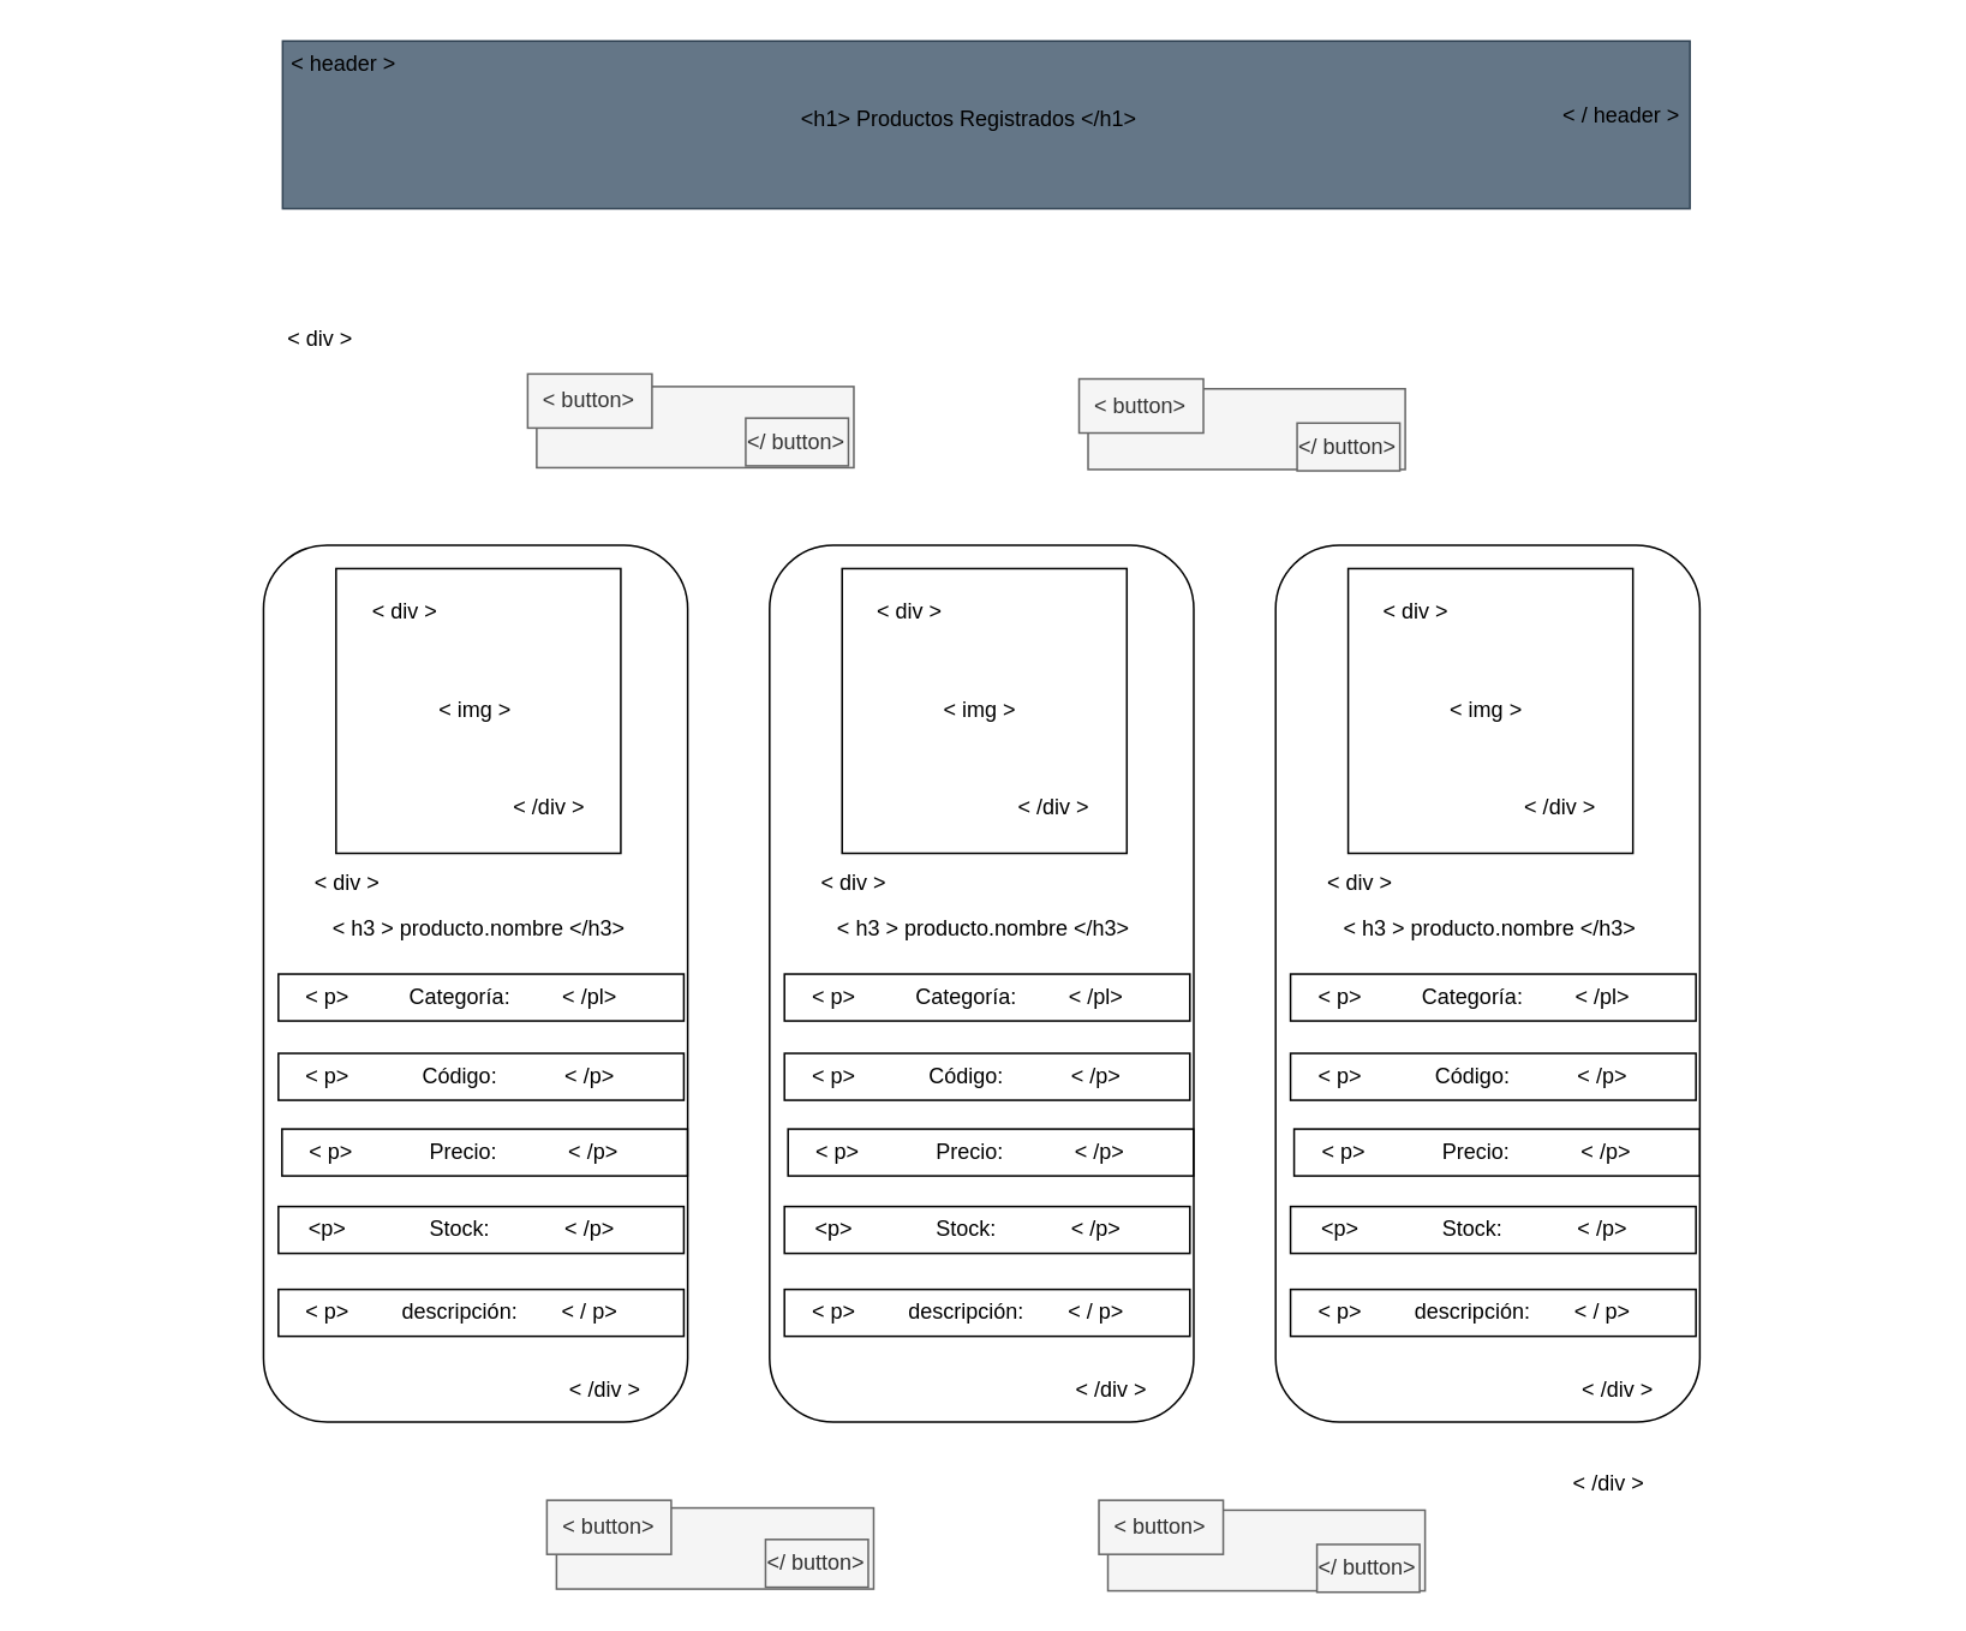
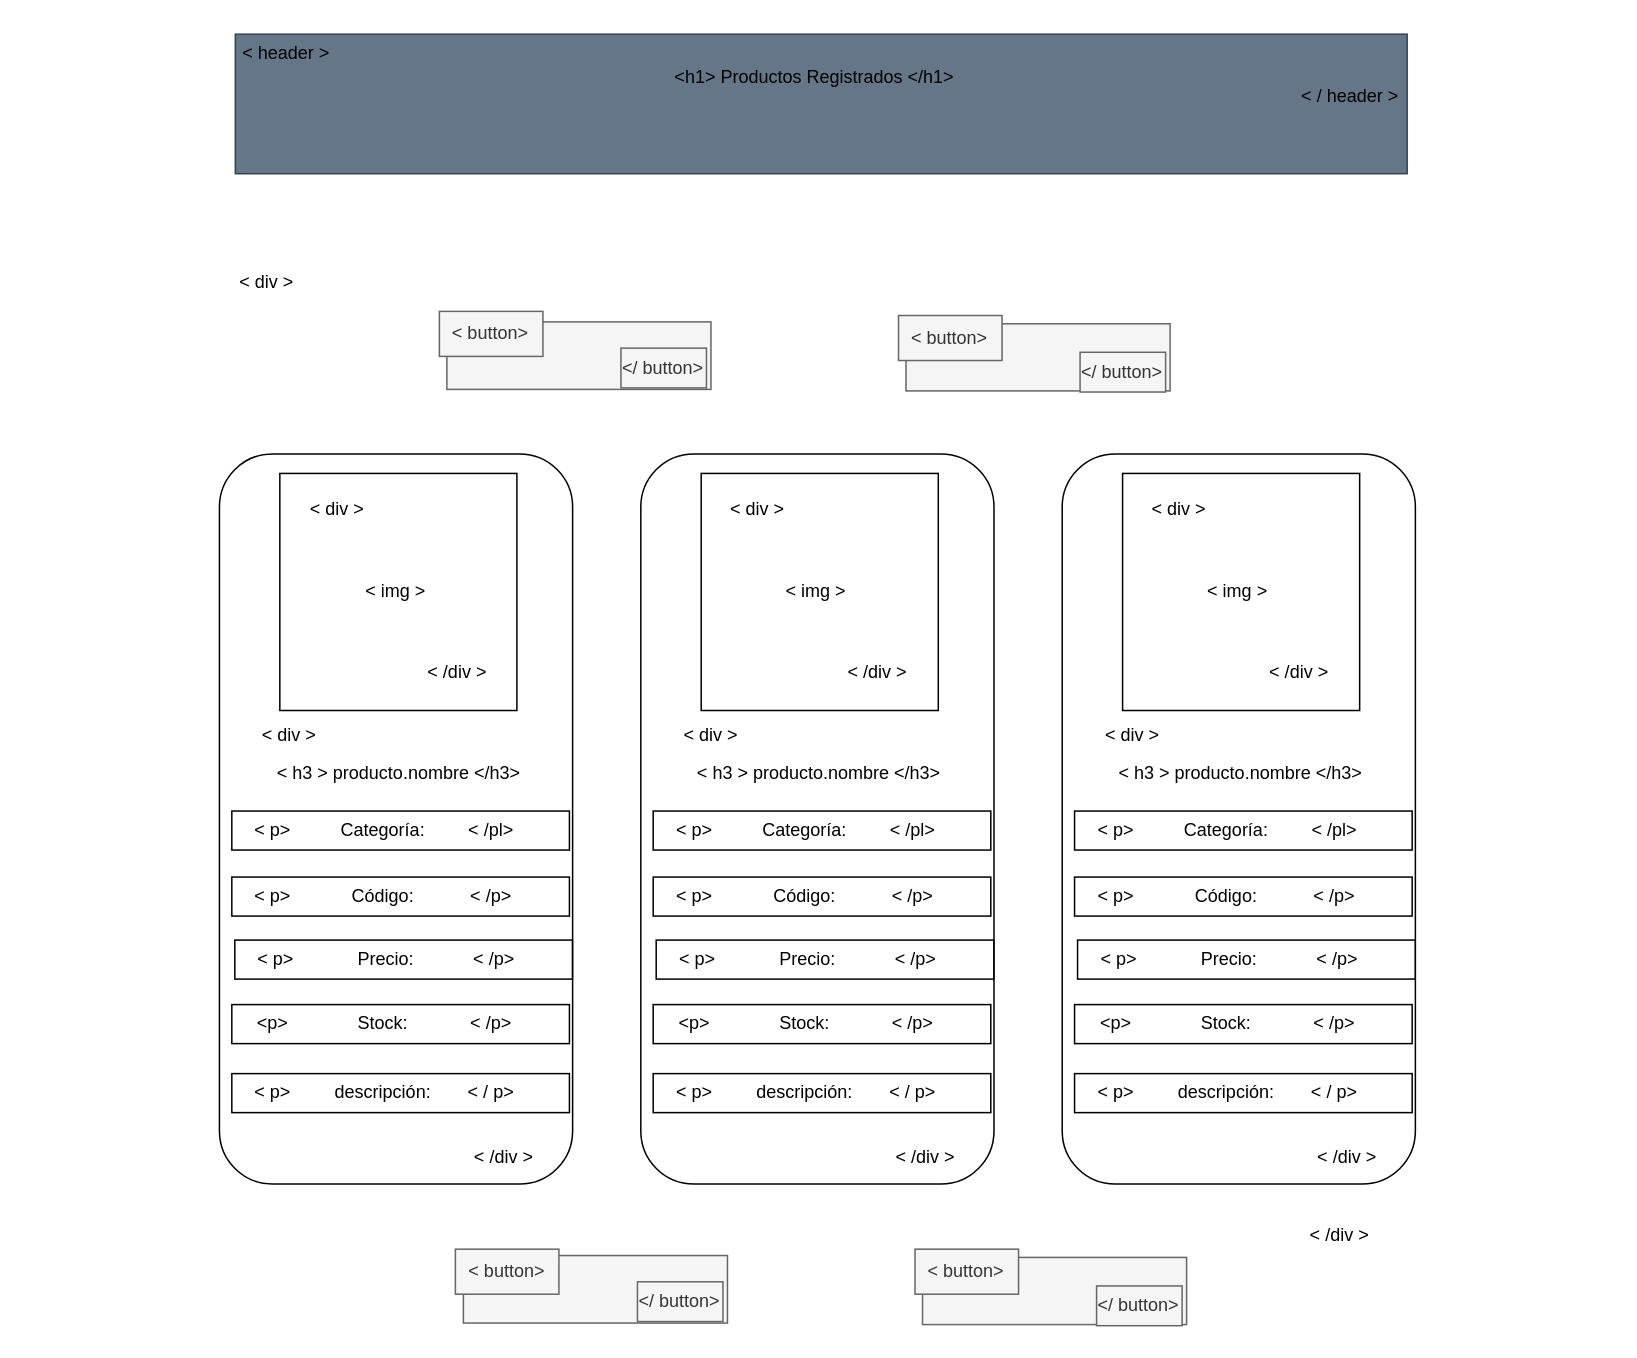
- <mxCell id="5" value="&amp;lt;h1&amp;gt; Productos Registrados &amp;lt;/h1&amp;gt;" style="text;html=1;align=center;verticalAlign=middle;whiteSpace=wrap;rounded=0;" vertex="1" parent="1"><mxGeometry x="425.33" y="50" width="225" height="32" as="geometry" /></mxCell>
+ <mxCell id="5" value="&amp;lt;h1&amp;gt; Productos Registrados &amp;lt;/h1&amp;gt;" style="text;html=1;align=center;verticalAlign=middle;whiteSpace=wrap;rounded=0;" vertex="1" parent="1"><mxGeometry x="430.33" y="35" width="225" height="32" as="geometry" /></mxCell>
